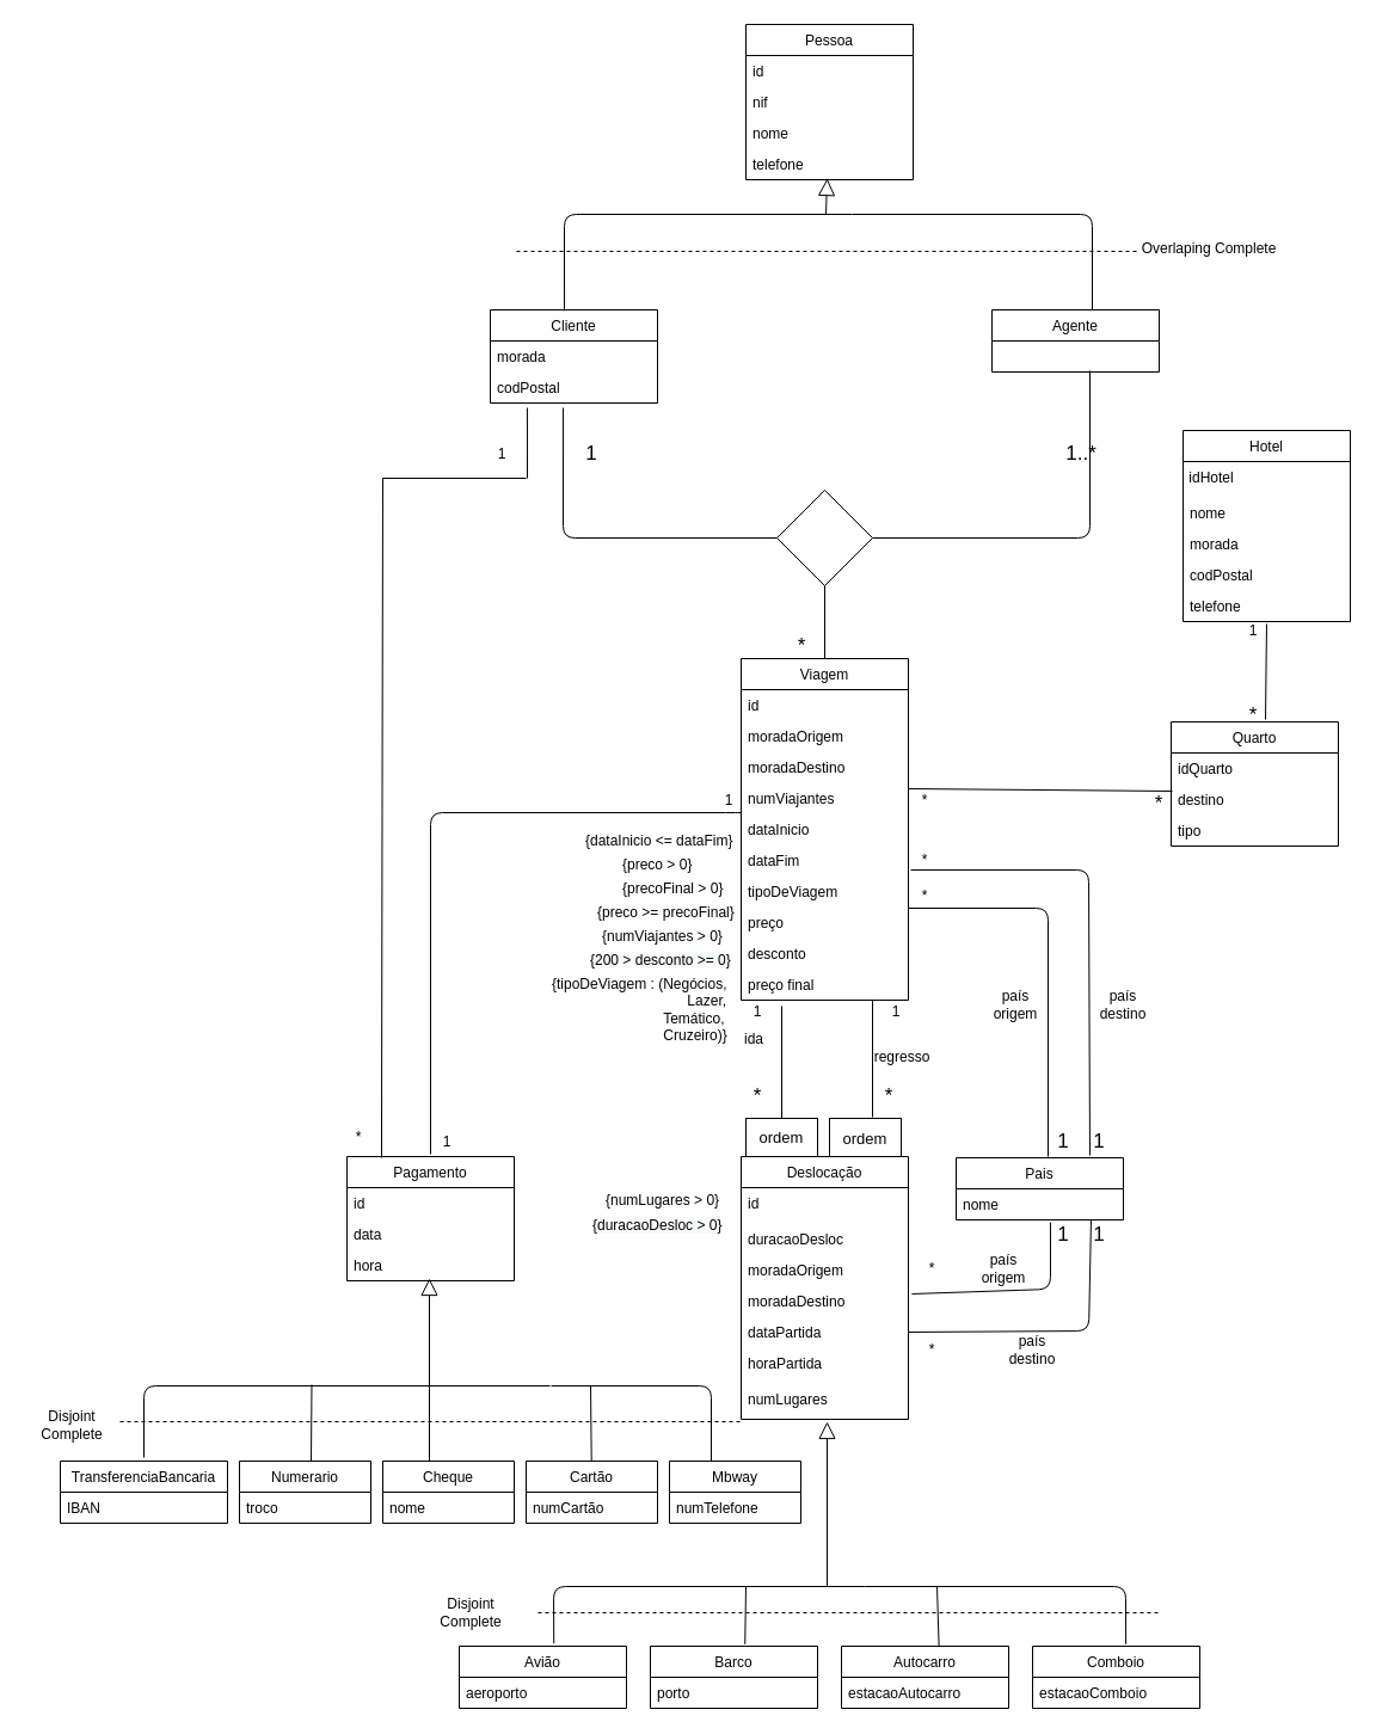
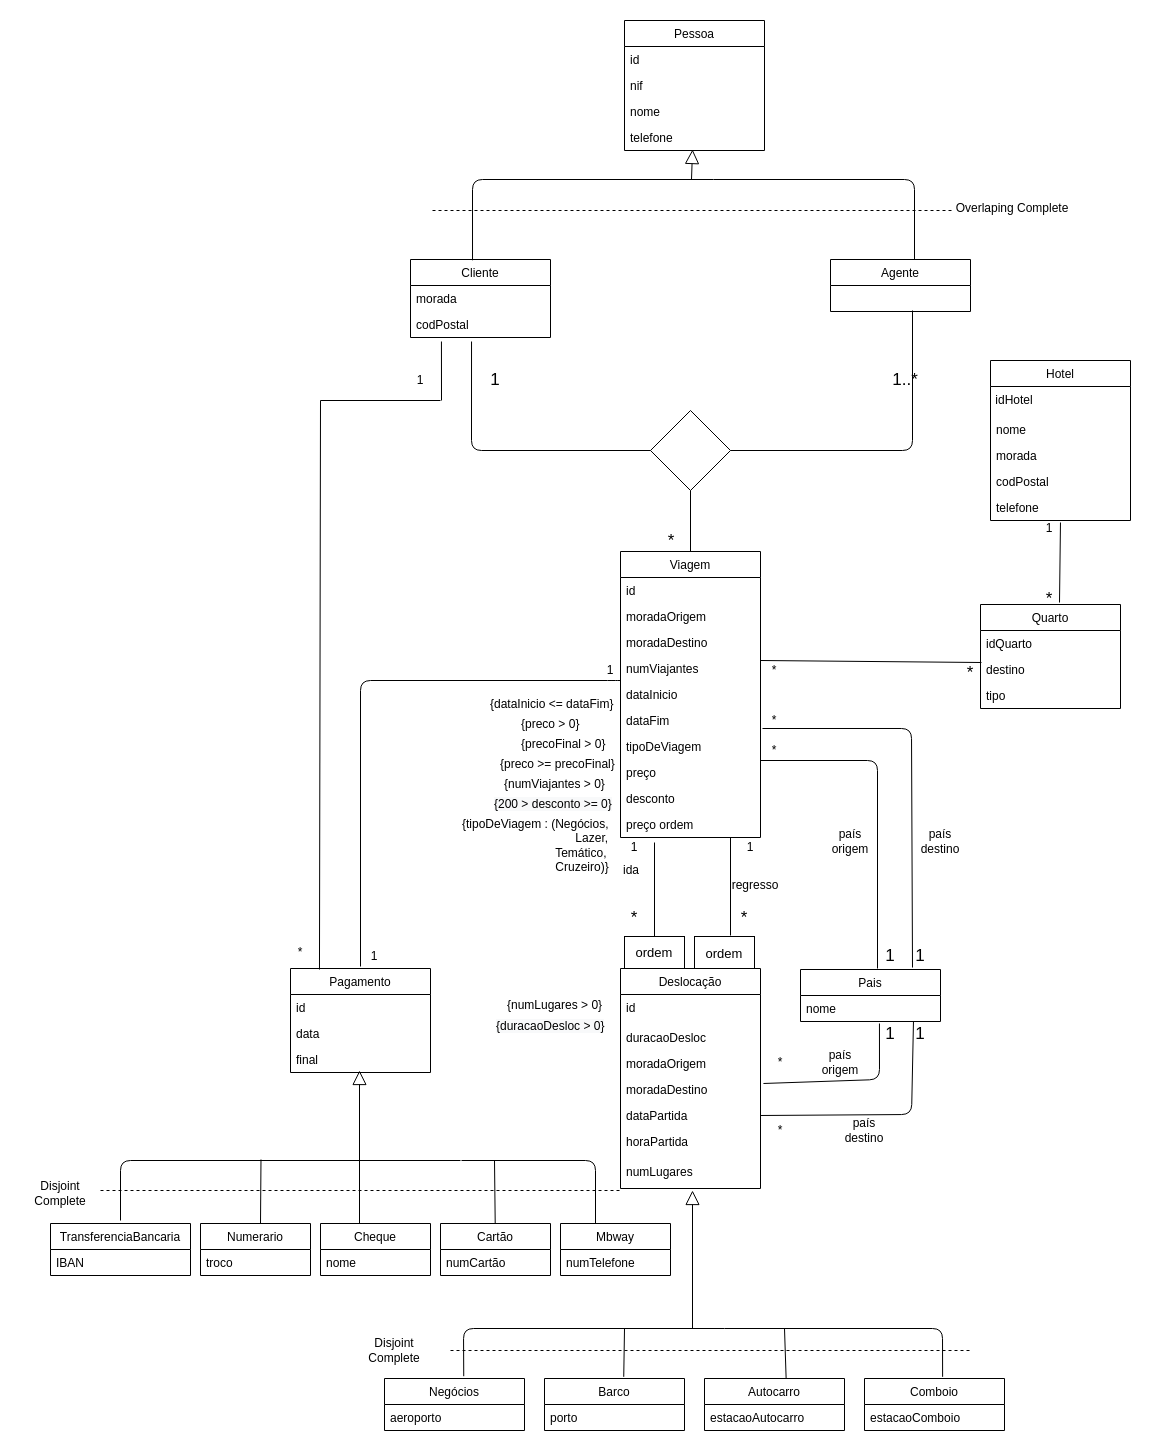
- <mxCell id="16" value="preço final" style="text;strokeColor=none;fillColor=none;align=left;verticalAlign=top;spacingLeft=4;spacingRight=4;overflow=hidden;rotatable=0;points=[[0,0.5],[1,0.5]];portConstraint=eastwest;" parent="6" vertex="1"><mxGeometry y="260" width="140" height="26" as="geometry" /></mxCell>
+ <mxCell id="16" value="preço ordem" style="text;strokeColor=none;fillColor=none;align=left;verticalAlign=top;spacingLeft=4;spacingRight=4;overflow=hidden;rotatable=0;points=[[0,0.5],[1,0.5]];portConstraint=eastwest;" parent="6" vertex="1"><mxGeometry y="260" width="140" height="26" as="geometry" /></mxCell>
- <mxCell id="38" value="hora" style="text;strokeColor=none;fillColor=none;align=left;verticalAlign=top;spacingLeft=4;spacingRight=4;overflow=hidden;rotatable=0;points=[[0,0.5],[1,0.5]];portConstraint=eastwest;" parent="35" vertex="1"><mxGeometry y="78" width="140" height="26" as="geometry" /></mxCell>
+ <mxCell id="38" value="final" style="text;strokeColor=none;fillColor=none;align=left;verticalAlign=top;spacingLeft=4;spacingRight=4;overflow=hidden;rotatable=0;points=[[0,0.5],[1,0.5]];portConstraint=eastwest;" parent="35" vertex="1"><mxGeometry y="78" width="140" height="26" as="geometry" /></mxCell>
- <mxCell id="52" value="Avião" style="swimlane;fontStyle=0;childLayout=stackLayout;horizontal=1;startSize=26;fillColor=none;horizontalStack=0;resizeParent=1;resizeParentMax=0;resizeLast=0;collapsible=1;marginBottom=0;" parent="1" vertex="1"><mxGeometry x="384" y="1378" width="140" height="52" as="geometry" /></mxCell>
+ <mxCell id="52" value="Negócios" style="swimlane;fontStyle=0;childLayout=stackLayout;horizontal=1;startSize=26;fillColor=none;horizontalStack=0;resizeParent=1;resizeParentMax=0;resizeLast=0;collapsible=1;marginBottom=0;" parent="1" vertex="1"><mxGeometry x="384" y="1378" width="140" height="52" as="geometry" /></mxCell>
